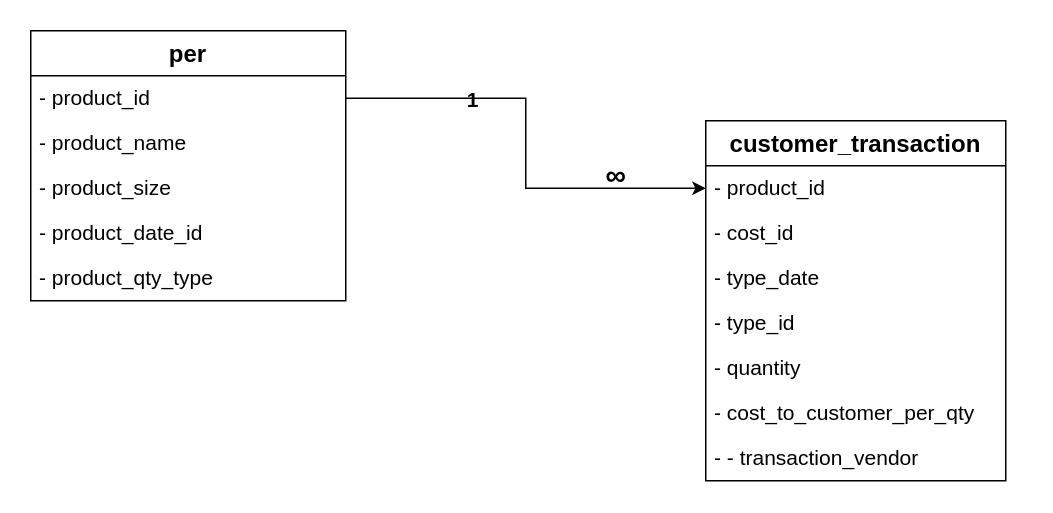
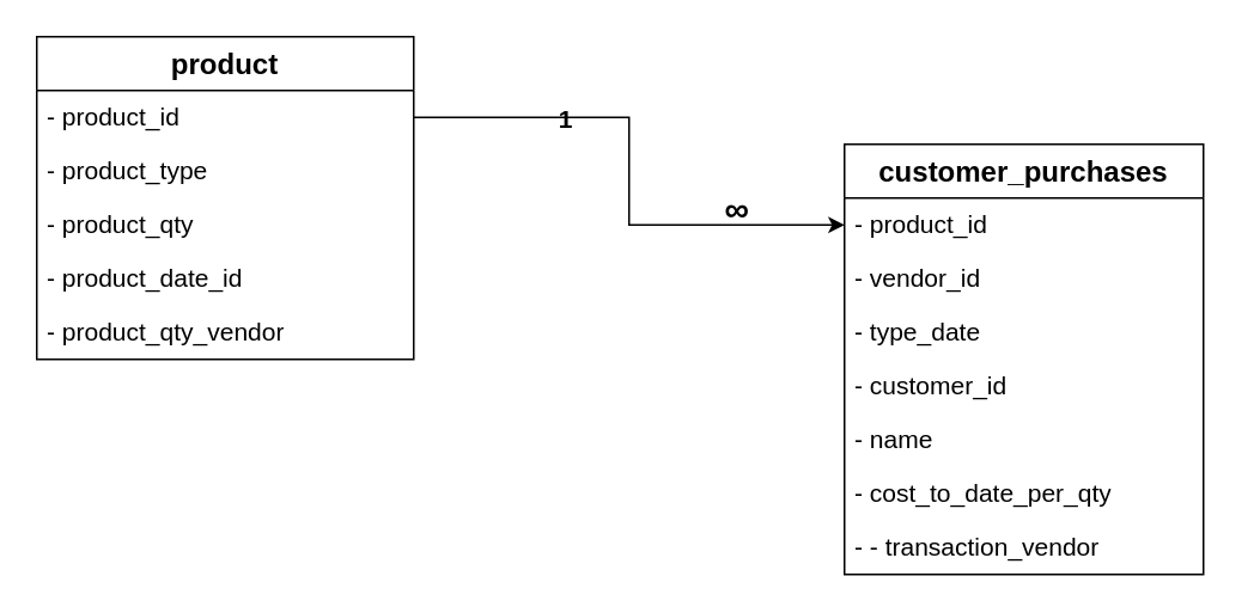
- <mxCell id="5" value="&lt;font style=&quot;font-size: 16px;&quot;&gt;&lt;b&gt;per&lt;/b&gt;&lt;/font&gt;" style="swimlane;fontStyle=0;childLayout=stackLayout;horizontal=1;startSize=30;horizontalStack=0;resizeParent=1;resizeParentMax=0;resizeLast=0;collapsible=1;marginBottom=0;whiteSpace=wrap;html=1;" vertex="1" parent="1"><mxGeometry x="20" y="20" width="210" height="180" as="geometry"><mxRectangle x="110" y="400" width="60" height="30" as="alternateBounds" /></mxGeometry></mxCell>
+ <mxCell id="5" value="&lt;font style=&quot;font-size: 16px;&quot;&gt;&lt;b&gt;product&lt;/b&gt;&lt;/font&gt;" style="swimlane;fontStyle=0;childLayout=stackLayout;horizontal=1;startSize=30;horizontalStack=0;resizeParent=1;resizeParentMax=0;resizeLast=0;collapsible=1;marginBottom=0;whiteSpace=wrap;html=1;" vertex="1" parent="1"><mxGeometry x="20" y="20" width="210" height="180" as="geometry"><mxRectangle x="110" y="400" width="60" height="30" as="alternateBounds" /></mxGeometry></mxCell>
- <mxCell id="7" value="&lt;div style=&quot;font-size: 14px; text-align: justify;&quot;&gt;&lt;span style=&quot;background-color: initial;&quot;&gt;- product_name&lt;/span&gt;&lt;/div&gt;" style="text;strokeColor=none;fillColor=none;align=left;verticalAlign=middle;spacingLeft=4;spacingRight=4;overflow=hidden;points=[[0,0.5],[1,0.5]];portConstraint=eastwest;rotatable=0;whiteSpace=wrap;html=1;" vertex="1" parent="5"><mxGeometry y="60" width="210" height="30" as="geometry" /></mxCell>
+ <mxCell id="7" value="&lt;div style=&quot;font-size: 14px; text-align: justify;&quot;&gt;&lt;span style=&quot;background-color: initial;&quot;&gt;- product_type&lt;/span&gt;&lt;/div&gt;" style="text;strokeColor=none;fillColor=none;align=left;verticalAlign=middle;spacingLeft=4;spacingRight=4;overflow=hidden;points=[[0,0.5],[1,0.5]];portConstraint=eastwest;rotatable=0;whiteSpace=wrap;html=1;" vertex="1" parent="5"><mxGeometry y="60" width="210" height="30" as="geometry" /></mxCell>
- <mxCell id="11" value="&lt;div style=&quot;font-size: 16px;&quot;&gt;&lt;b&gt;customer_transaction&lt;/b&gt;&lt;/div&gt;" style="swimlane;fontStyle=0;childLayout=stackLayout;horizontal=1;startSize=30;horizontalStack=0;resizeParent=1;resizeParentMax=0;resizeLast=0;collapsible=1;marginBottom=0;whiteSpace=wrap;html=1;" vertex="1" parent="1"><mxGeometry x="470" y="80" width="200" height="240" as="geometry" /></mxCell>
+ <mxCell id="11" value="&lt;div style=&quot;font-size: 16px;&quot;&gt;&lt;b&gt;customer_purchases&lt;/b&gt;&lt;/div&gt;" style="swimlane;fontStyle=0;childLayout=stackLayout;horizontal=1;startSize=30;horizontalStack=0;resizeParent=1;resizeParentMax=0;resizeLast=0;collapsible=1;marginBottom=0;whiteSpace=wrap;html=1;" vertex="1" parent="1"><mxGeometry x="470" y="80" width="200" height="240" as="geometry" /></mxCell>
- <mxCell id="8" value="&lt;div style=&quot;font-size: 14px; text-align: justify;&quot;&gt;&lt;span style=&quot;background-color: initial;&quot;&gt;- product_size&lt;/span&gt;&lt;/div&gt;" style="text;strokeColor=none;fillColor=none;align=left;verticalAlign=middle;spacingLeft=4;spacingRight=4;overflow=hidden;points=[[0,0.5],[1,0.5]];portConstraint=eastwest;rotatable=0;whiteSpace=wrap;html=1;" vertex="1" parent="5"><mxGeometry y="90" width="210" height="30" as="geometry" /></mxCell>
+ <mxCell id="8" value="&lt;div style=&quot;font-size: 14px; text-align: justify;&quot;&gt;&lt;span style=&quot;background-color: initial;&quot;&gt;- product_qty&lt;/span&gt;&lt;/div&gt;" style="text;strokeColor=none;fillColor=none;align=left;verticalAlign=middle;spacingLeft=4;spacingRight=4;overflow=hidden;points=[[0,0.5],[1,0.5]];portConstraint=eastwest;rotatable=0;whiteSpace=wrap;html=1;" vertex="1" parent="5"><mxGeometry y="90" width="210" height="30" as="geometry" /></mxCell>
- <mxCell id="13" value="&lt;div style=&quot;font-size: 14px; text-align: justify;&quot;&gt;&lt;span style=&quot;background-color: initial;&quot;&gt;- cost_id&lt;/span&gt;&lt;/div&gt;" style="text;strokeColor=none;fillColor=none;align=left;verticalAlign=middle;spacingLeft=4;spacingRight=4;overflow=hidden;points=[[0,0.5],[1,0.5]];portConstraint=eastwest;rotatable=0;whiteSpace=wrap;html=1;" vertex="1" parent="11"><mxGeometry y="60" width="200" height="30" as="geometry" /></mxCell>
+ <mxCell id="13" value="&lt;div style=&quot;font-size: 14px; text-align: justify;&quot;&gt;&lt;span style=&quot;background-color: initial;&quot;&gt;- vendor_id&lt;/span&gt;&lt;/div&gt;" style="text;strokeColor=none;fillColor=none;align=left;verticalAlign=middle;spacingLeft=4;spacingRight=4;overflow=hidden;points=[[0,0.5],[1,0.5]];portConstraint=eastwest;rotatable=0;whiteSpace=wrap;html=1;" vertex="1" parent="11"><mxGeometry y="60" width="200" height="30" as="geometry" /></mxCell>
- <mxCell id="10" value="&lt;div style=&quot;font-size: 14px; text-align: justify;&quot;&gt;- product_qty_type&lt;br&gt;&lt;/div&gt;" style="text;strokeColor=none;fillColor=none;align=left;verticalAlign=middle;spacingLeft=4;spacingRight=4;overflow=hidden;points=[[0,0.5],[1,0.5]];portConstraint=eastwest;rotatable=0;whiteSpace=wrap;html=1;" vertex="1" parent="5"><mxGeometry y="150" width="210" height="30" as="geometry" /></mxCell>
+ <mxCell id="10" value="&lt;div style=&quot;font-size: 14px; text-align: justify;&quot;&gt;- product_qty_vendor&lt;br&gt;&lt;/div&gt;" style="text;strokeColor=none;fillColor=none;align=left;verticalAlign=middle;spacingLeft=4;spacingRight=4;overflow=hidden;points=[[0,0.5],[1,0.5]];portConstraint=eastwest;rotatable=0;whiteSpace=wrap;html=1;" vertex="1" parent="5"><mxGeometry y="150" width="210" height="30" as="geometry" /></mxCell>
- <mxCell id="15" value="&lt;div style=&quot;font-size: 14px; text-align: justify;&quot;&gt;&lt;span style=&quot;background-color: initial;&quot;&gt;- type_id&lt;/span&gt;&lt;/div&gt;" style="text;strokeColor=none;fillColor=none;align=left;verticalAlign=middle;spacingLeft=4;spacingRight=4;overflow=hidden;points=[[0,0.5],[1,0.5]];portConstraint=eastwest;rotatable=0;whiteSpace=wrap;html=1;" vertex="1" parent="11"><mxGeometry y="120" width="200" height="30" as="geometry" /></mxCell>
+ <mxCell id="15" value="&lt;div style=&quot;font-size: 14px; text-align: justify;&quot;&gt;&lt;span style=&quot;background-color: initial;&quot;&gt;- customer_id&lt;/span&gt;&lt;/div&gt;" style="text;strokeColor=none;fillColor=none;align=left;verticalAlign=middle;spacingLeft=4;spacingRight=4;overflow=hidden;points=[[0,0.5],[1,0.5]];portConstraint=eastwest;rotatable=0;whiteSpace=wrap;html=1;" vertex="1" parent="11"><mxGeometry y="120" width="200" height="30" as="geometry" /></mxCell>
- <mxCell id="16" value="&lt;div style=&quot;font-size: 14px; text-align: justify;&quot;&gt;&lt;span style=&quot;background-color: initial;&quot;&gt;- quantity&lt;/span&gt;&lt;/div&gt;" style="text;strokeColor=none;fillColor=none;align=left;verticalAlign=middle;spacingLeft=4;spacingRight=4;overflow=hidden;points=[[0,0.5],[1,0.5]];portConstraint=eastwest;rotatable=0;whiteSpace=wrap;html=1;" vertex="1" parent="11"><mxGeometry y="150" width="200" height="30" as="geometry" /></mxCell>
+ <mxCell id="16" value="&lt;div style=&quot;font-size: 14px; text-align: justify;&quot;&gt;&lt;span style=&quot;background-color: initial;&quot;&gt;- name&lt;/span&gt;&lt;/div&gt;" style="text;strokeColor=none;fillColor=none;align=left;verticalAlign=middle;spacingLeft=4;spacingRight=4;overflow=hidden;points=[[0,0.5],[1,0.5]];portConstraint=eastwest;rotatable=0;whiteSpace=wrap;html=1;" vertex="1" parent="11"><mxGeometry y="150" width="200" height="30" as="geometry" /></mxCell>
- <mxCell id="17" value="&lt;div style=&quot;font-size: 14px; text-align: justify;&quot;&gt;&lt;span style=&quot;background-color: initial;&quot;&gt;- cost_to_customer_per_qty&lt;/span&gt;&lt;/div&gt;" style="text;strokeColor=none;fillColor=none;align=left;verticalAlign=middle;spacingLeft=4;spacingRight=4;overflow=hidden;points=[[0,0.5],[1,0.5]];portConstraint=eastwest;rotatable=0;whiteSpace=wrap;html=1;" vertex="1" parent="11"><mxGeometry y="180" width="200" height="30" as="geometry" /></mxCell>
+ <mxCell id="17" value="&lt;div style=&quot;font-size: 14px; text-align: justify;&quot;&gt;&lt;span style=&quot;background-color: initial;&quot;&gt;- cost_to_date_per_qty&lt;/span&gt;&lt;/div&gt;" style="text;strokeColor=none;fillColor=none;align=left;verticalAlign=middle;spacingLeft=4;spacingRight=4;overflow=hidden;points=[[0,0.5],[1,0.5]];portConstraint=eastwest;rotatable=0;whiteSpace=wrap;html=1;" vertex="1" parent="11"><mxGeometry y="180" width="200" height="30" as="geometry" /></mxCell>
